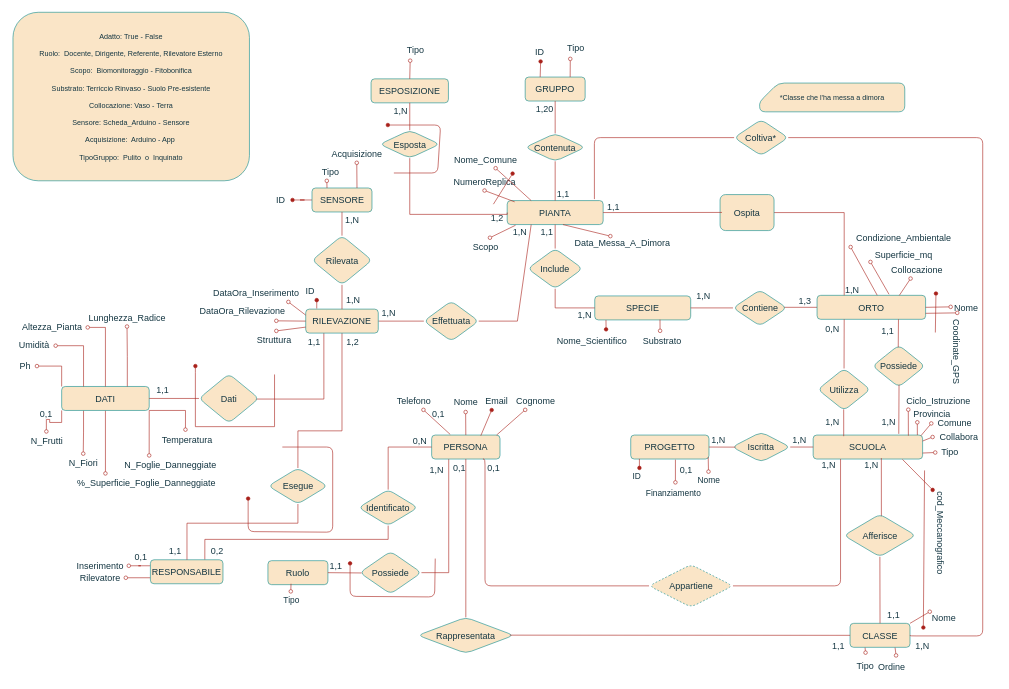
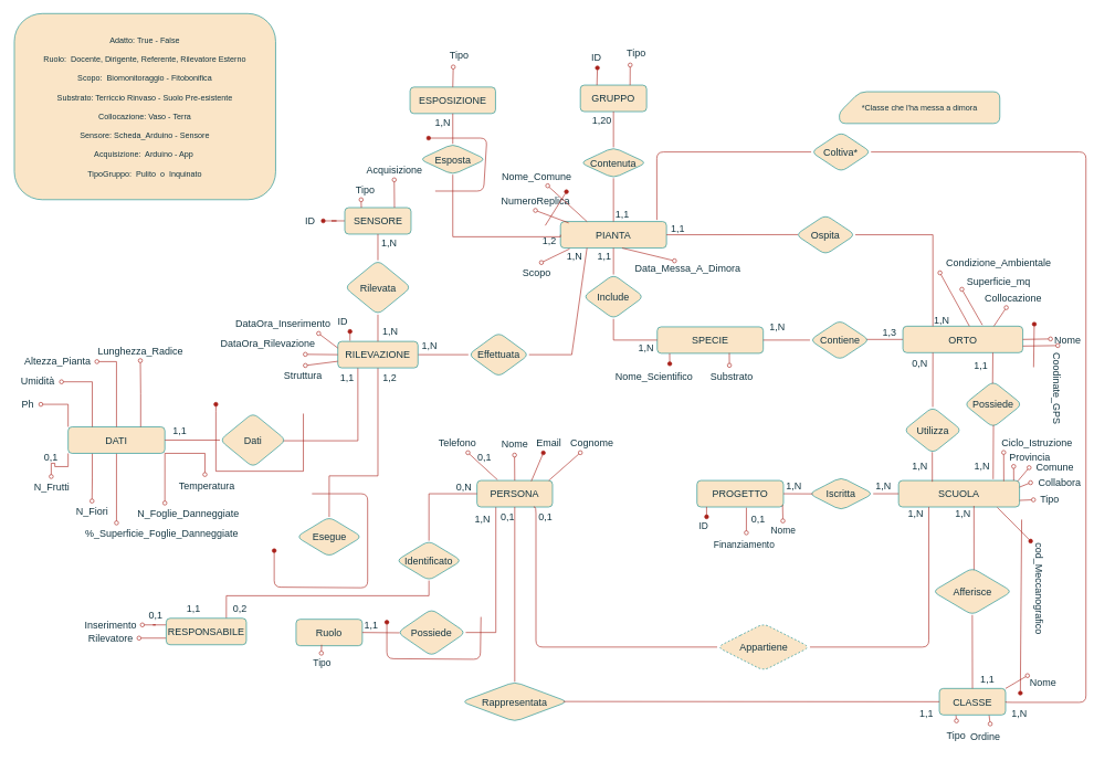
- <mxCell id="45" value="Ospita" style="whiteSpace=wrap;html=1;fontSize=15;labelBackgroundColor=none;fillColor=#FAE5C7;strokeColor=#0F8B8D;fontColor=#143642;rounded=1;" parent="1" vertex="1"><mxGeometry x="1200" y="324" width="90" height="60" as="geometry" /></mxCell>
+ <mxCell id="45" value="Ospita" style="rhombus;whiteSpace=wrap;html=1;fontSize=15;labelBackgroundColor=none;rounded=1;fillColor=#FAE5C7;strokeColor=#0F8B8D;fontColor=#143642;" parent="1" vertex="1"><mxGeometry x="1200" y="324" width="90" height="60" as="geometry" /></mxCell>
- <mxCell id="203" style="edgeStyle=orthogonalEdgeStyle;rounded=0;orthogonalLoop=1;jettySize=auto;html=1;exitX=0.5;exitY=1;exitDx=0;exitDy=0;fillColor=#FAE5C7;strokeColor=#A8201A;endArrow=none;endFill=0;labelBackgroundColor=none;fontColor=default;" parent="1" source="204" target="200" edge="1"><mxGeometry relative="1" as="geometry"><Array as="points"><mxPoint x="496" y="872" /><mxPoint x="311" y="872" /></Array></mxGeometry></mxCell>
